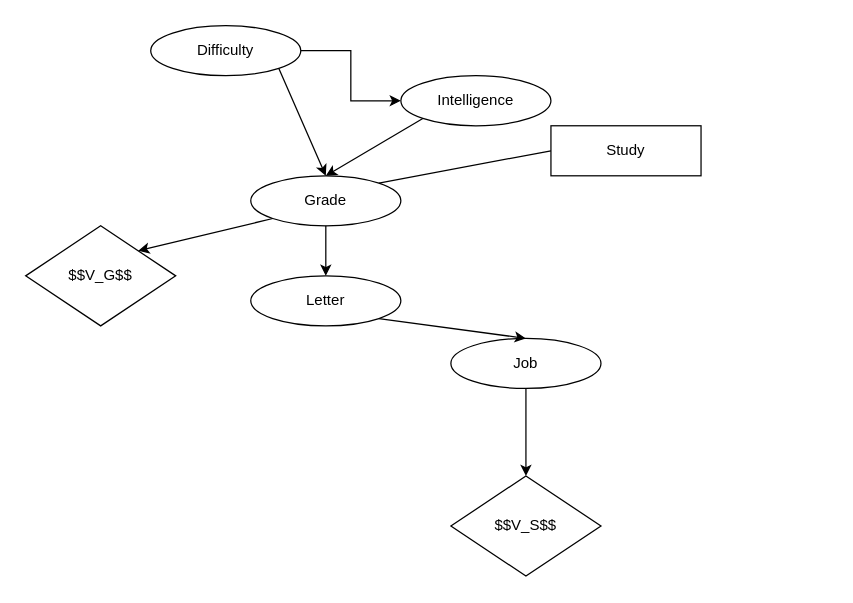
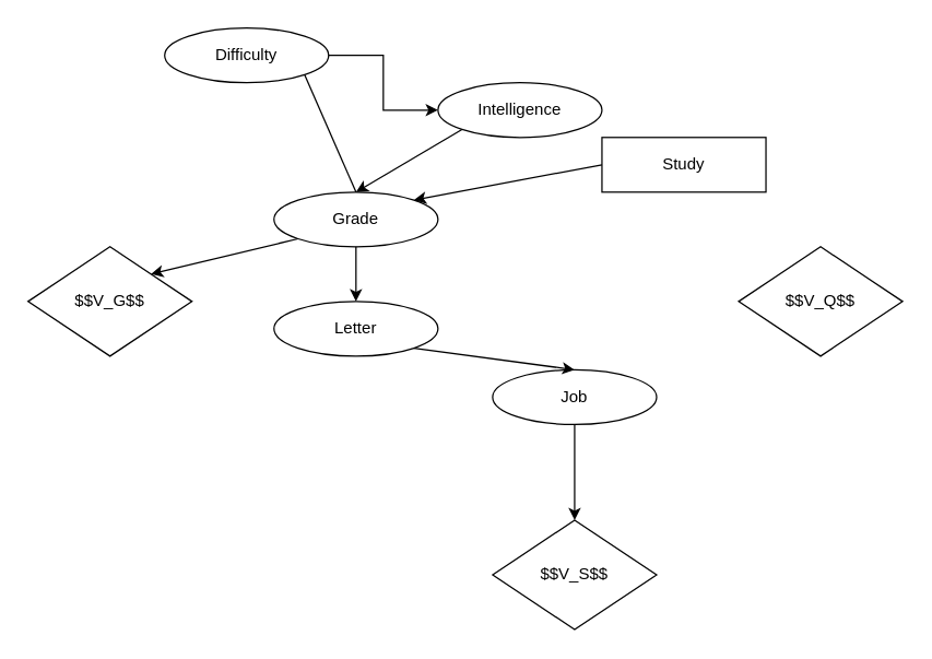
- <mxCell id="11" value="" style="endArrow=classic;html=1;exitX=1;exitY=1;exitDx=0;exitDy=0;entryX=0.5;entryY=0;entryDx=0;entryDy=0;" edge="1" parent="1" source="3" target="7"><mxGeometry width="50" height="50" relative="1" as="geometry"><mxPoint x="480" y="420" as="sourcePoint" /><mxPoint x="530" y="370" as="targetPoint" /></mxGeometry></mxCell>
+ <mxCell id="11" value="" style="endArrow=none;html=1;exitX=1;exitY=1;exitDx=0;exitDy=0;entryX=0.5;entryY=0;entryDx=0;entryDy=0;" edge="1" parent="1" source="3" target="7"><mxGeometry width="50" height="50" relative="1" as="geometry"><mxPoint x="480" y="420" as="sourcePoint" /><mxPoint x="530" y="370" as="targetPoint" /></mxGeometry></mxCell>
- <mxCell id="15" value="" style="endArrow=none;html=1;exitX=0;exitY=0.5;exitDx=0;exitDy=0;entryX=1;entryY=0;entryDx=0;entryDy=0;" edge="1" parent="1" source="4" target="7"><mxGeometry width="50" height="50" relative="1" as="geometry"><mxPoint x="480" y="420" as="sourcePoint" /><mxPoint x="530" y="370" as="targetPoint" /></mxGeometry></mxCell>
+ <mxCell id="15" value="" style="endArrow=classic;html=1;exitX=0;exitY=0.5;exitDx=0;exitDy=0;entryX=1;entryY=0;entryDx=0;entryDy=0;" edge="1" parent="1" source="4" target="7"><mxGeometry width="50" height="50" relative="1" as="geometry"><mxPoint x="480" y="420" as="sourcePoint" /><mxPoint x="530" y="370" as="targetPoint" /></mxGeometry></mxCell>
+ <mxCell id="5" value="$$V_Q$$" style="rhombus;whiteSpace=wrap;html=1;" vertex="1" parent="1"><mxGeometry x="540" y="180" width="120" height="80" as="geometry" /></mxCell>
